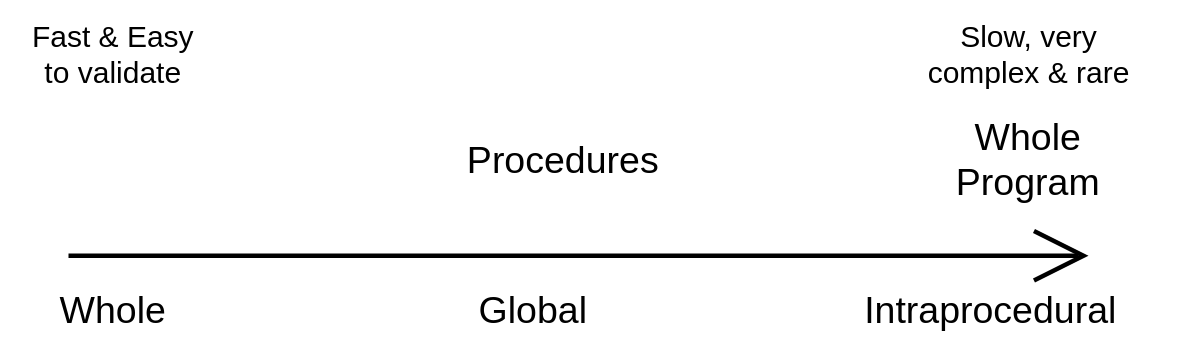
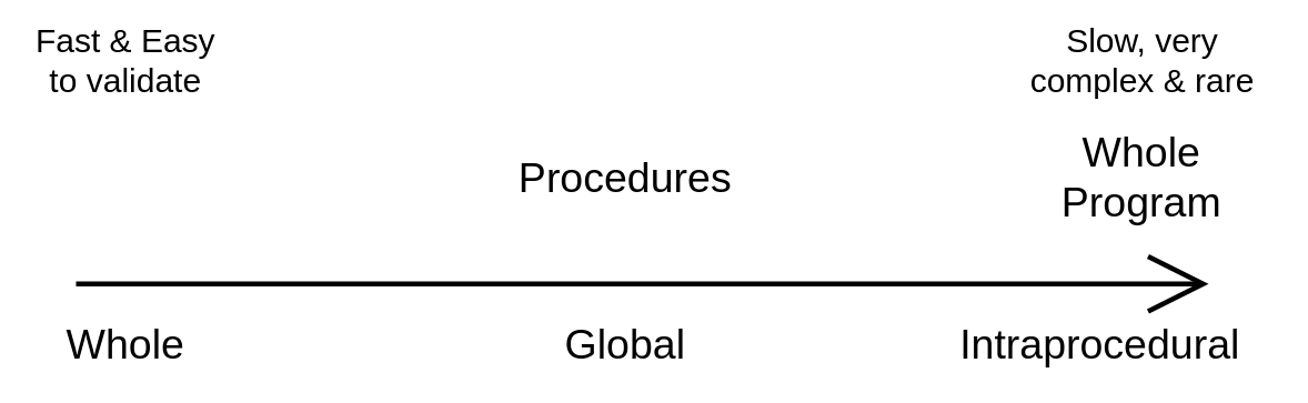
- <mxCell id="4" value="Global" style="text;html=1;strokeColor=none;fillColor=none;align=center;verticalAlign=middle;whiteSpace=wrap;rounded=0;fontSize=25;" vertex="1" parent="1"><mxGeometry x="325" y="190" width="60" height="30" as="geometry" /></mxCell>
+ <mxCell id="4" value="Global" style="text;html=1;strokeColor=none;fillColor=none;align=center;verticalAlign=middle;whiteSpace=wrap;rounded=0;fontSize=25;" vertex="1" parent="1"><mxGeometry x="345" y="190" width="60" height="30" as="geometry" /></mxCell>
